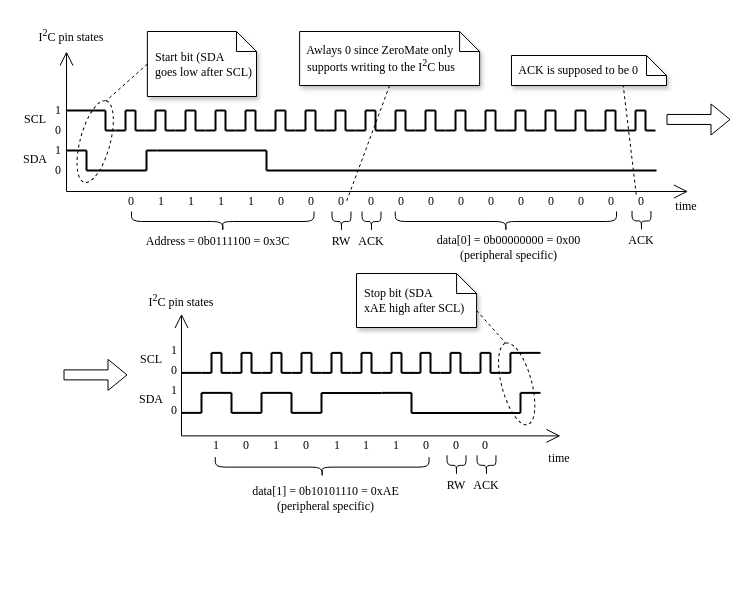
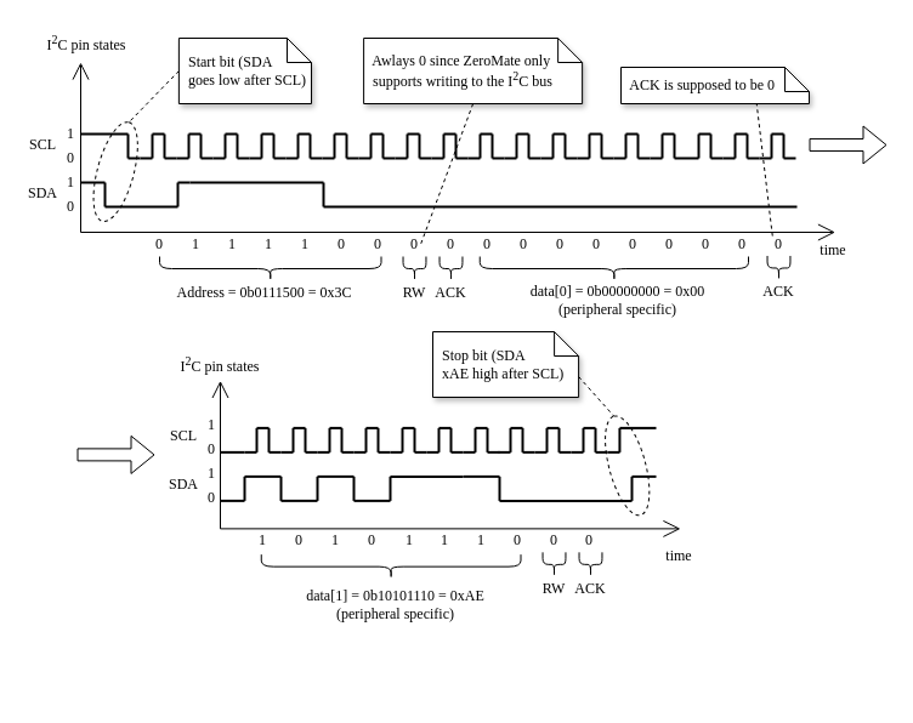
- <mxCell id="185" value="&amp;nbsp; Start bit (SDA &lt;br&gt;&amp;nbsp; goes low after SCL)" style="shape=note;size=20;whiteSpace=wrap;html=1;fontFamily=Computer Modern;align=left;shadow=1;" parent="1" vertex="1"><mxGeometry x="146.9" y="31" width="109.1" height="65" as="geometry" /></mxCell>
+ <mxCell id="185" value="&amp;nbsp; Start bit (SDA &lt;br&gt;&amp;nbsp; goes low after SCL)" style="shape=note;size=20;whiteSpace=wrap;html=1;fontFamily=Computer Modern;align=left;shadow=1;" parent="1" vertex="1"><mxGeometry x="146.9" y="31" width="109.1" height="54" as="geometry" /></mxCell>
- <mxCell id="188" value="Address = 0b0111100 = 0x3C" style="text;html=1;strokeColor=none;fillColor=none;align=center;verticalAlign=middle;whiteSpace=wrap;rounded=0;fontFamily=Computer Modern;" parent="1" vertex="1"><mxGeometry x="136" y="226" width="163.12" height="30" as="geometry" /></mxCell>
+ <mxCell id="188" value="Address = 0b0111500 = 0x3C" style="text;html=1;strokeColor=none;fillColor=none;align=center;verticalAlign=middle;whiteSpace=wrap;rounded=0;fontFamily=Computer Modern;" parent="1" vertex="1"><mxGeometry x="136" y="226" width="163.12" height="30" as="geometry" /></mxCell>
